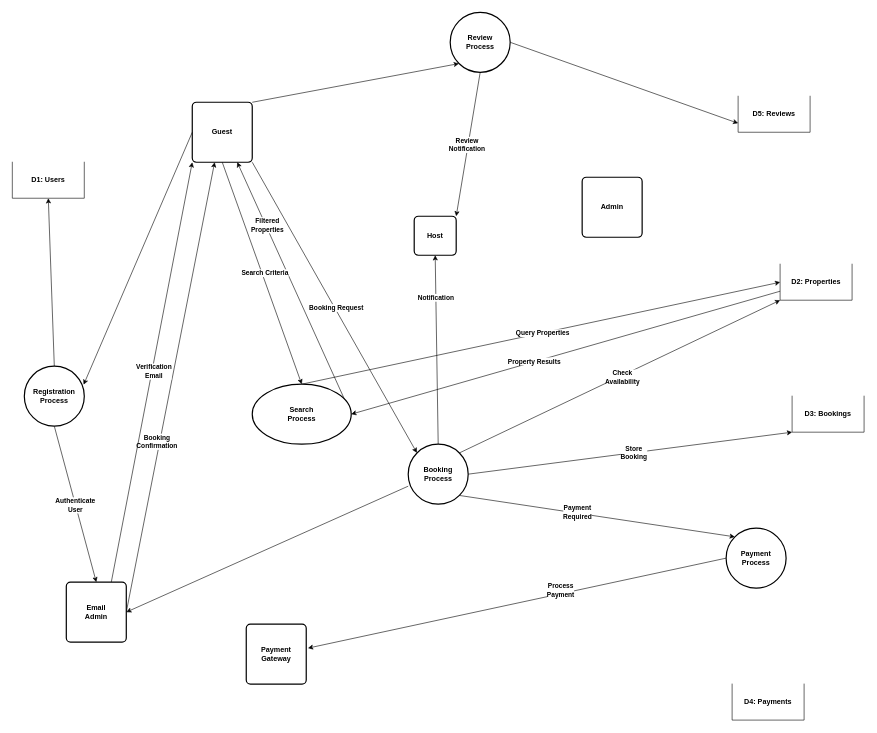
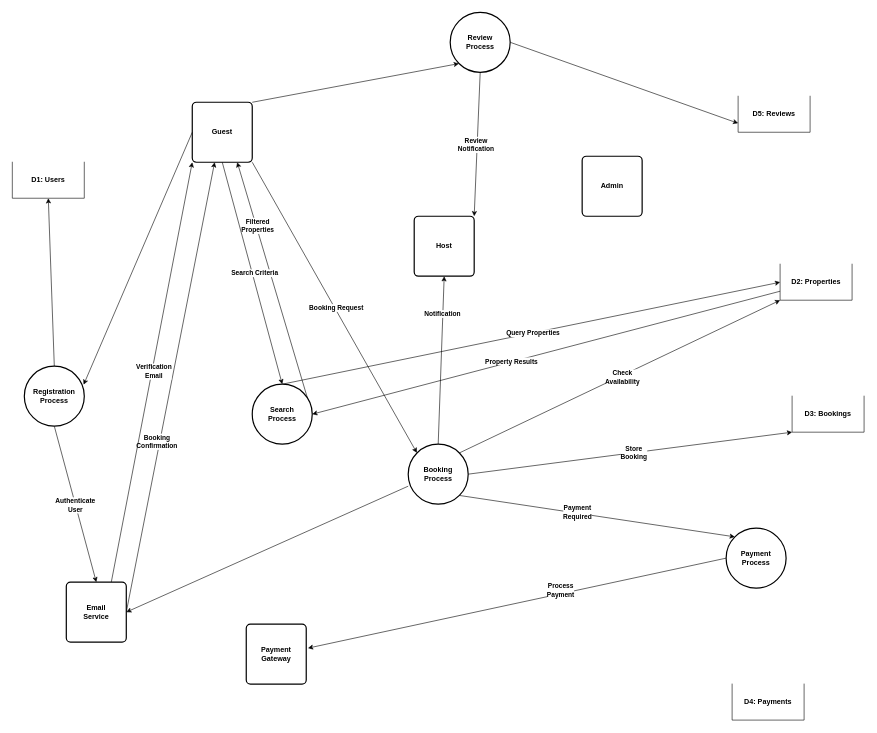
- <mxCell id="3" value="&lt;b&gt;Admin&lt;/b&gt;" style="rounded=1;whiteSpace=wrap;html=1;absoluteArcSize=1;arcSize=14;strokeWidth=2;" vertex="1" parent="1"><mxGeometry x="970" y="295" width="100" height="100" as="geometry" /></mxCell>
+ <mxCell id="3" value="&lt;b&gt;Admin&lt;/b&gt;" style="rounded=1;whiteSpace=wrap;html=1;absoluteArcSize=1;arcSize=14;strokeWidth=2;" vertex="1" parent="1"><mxGeometry x="970" y="260" width="100" height="100" as="geometry" /></mxCell>
- <mxCell id="4" value="&lt;b&gt;Host&lt;/b&gt;" style="rounded=1;whiteSpace=wrap;html=1;absoluteArcSize=1;arcSize=14;strokeWidth=2;" vertex="1" parent="1"><mxGeometry x="690" y="360" width="70" height="65" as="geometry" /></mxCell>
+ <mxCell id="4" value="&lt;b&gt;Host&lt;/b&gt;" style="rounded=1;whiteSpace=wrap;html=1;absoluteArcSize=1;arcSize=14;strokeWidth=2;" vertex="1" parent="1"><mxGeometry x="690" y="360" width="100" height="100" as="geometry" /></mxCell>
- <mxCell id="13" value="&lt;b&gt;Search &lt;br&gt;Process&lt;/b&gt;" style="strokeWidth=2;html=1;shape=mxgraph.flowchart.start_2;whiteSpace=wrap;" vertex="1" parent="1"><mxGeometry x="420" y="640" width="165" height="100" as="geometry" /></mxCell>
+ <mxCell id="13" value="&lt;b&gt;Search &lt;br&gt;Process&lt;/b&gt;" style="strokeWidth=2;html=1;shape=mxgraph.flowchart.start_2;whiteSpace=wrap;" vertex="1" parent="1"><mxGeometry x="420" y="640" width="100" height="100" as="geometry" /></mxCell>
- <mxCell id="32" value="&lt;b&gt;Email&lt;br&gt;Admin&lt;/b&gt;" style="rounded=1;whiteSpace=wrap;html=1;absoluteArcSize=1;arcSize=14;strokeWidth=2;" vertex="1" parent="1"><mxGeometry x="110" y="970" width="100" height="100" as="geometry" /></mxCell>
+ <mxCell id="32" value="&lt;b&gt;Email&lt;br&gt;Service&lt;/b&gt;" style="rounded=1;whiteSpace=wrap;html=1;absoluteArcSize=1;arcSize=14;strokeWidth=2;" vertex="1" parent="1"><mxGeometry x="110" y="970" width="100" height="100" as="geometry" /></mxCell>
